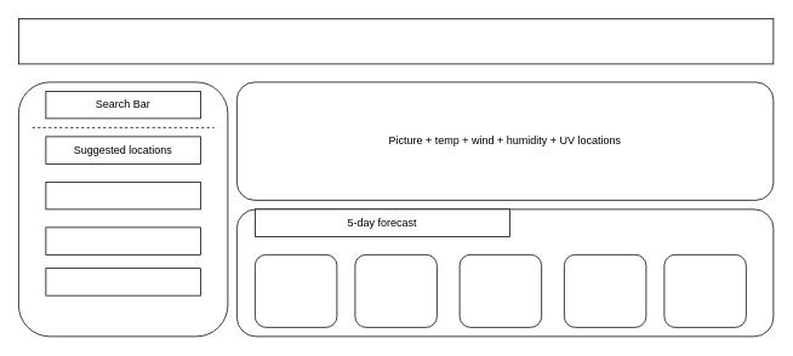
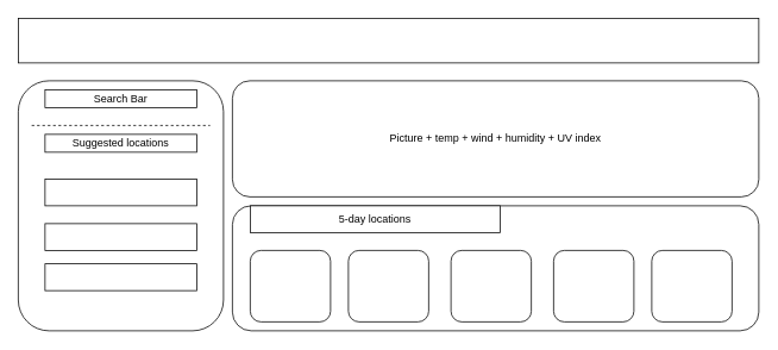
- <mxCell id="12" value="Search Bar" style="rounded=0;whiteSpace=wrap;html=1;" parent="1" vertex="1"><mxGeometry x="50" y="100" width="170" height="30" as="geometry" /></mxCell>
+ <mxCell id="12" value="Search Bar" style="rounded=0;whiteSpace=wrap;html=1;" parent="1" vertex="1"><mxGeometry x="50" y="100" width="170" height="20" as="geometry" /></mxCell>
- <mxCell id="4" value="Picture + temp + wind + humidity + UV locations" style="rounded=1;whiteSpace=wrap;html=1;" parent="1" vertex="1"><mxGeometry x="260" y="90" width="590" height="130" as="geometry" /></mxCell>
+ <mxCell id="4" value="Picture + temp + wind + humidity + UV index" style="rounded=1;whiteSpace=wrap;html=1;" parent="1" vertex="1"><mxGeometry x="260" y="90" width="590" height="130" as="geometry" /></mxCell>
- <mxCell id="14" value="Suggested locations" style="rounded=0;whiteSpace=wrap;html=1;" parent="1" vertex="1"><mxGeometry x="50" y="150" width="170" height="30" as="geometry" /></mxCell>
+ <mxCell id="14" value="Suggested locations" style="rounded=0;whiteSpace=wrap;html=1;" parent="1" vertex="1"><mxGeometry x="50" y="150" width="170" height="20" as="geometry" /></mxCell>
- <mxCell id="6" value="5-day forecast" style="rounded=0;whiteSpace=wrap;html=1;" parent="1" vertex="1"><mxGeometry x="280" y="230" width="280" height="30" as="geometry" /></mxCell>
+ <mxCell id="6" value="5-day locations" style="rounded=0;whiteSpace=wrap;html=1;" parent="1" vertex="1"><mxGeometry x="280" y="230" width="280" height="30" as="geometry" /></mxCell>
